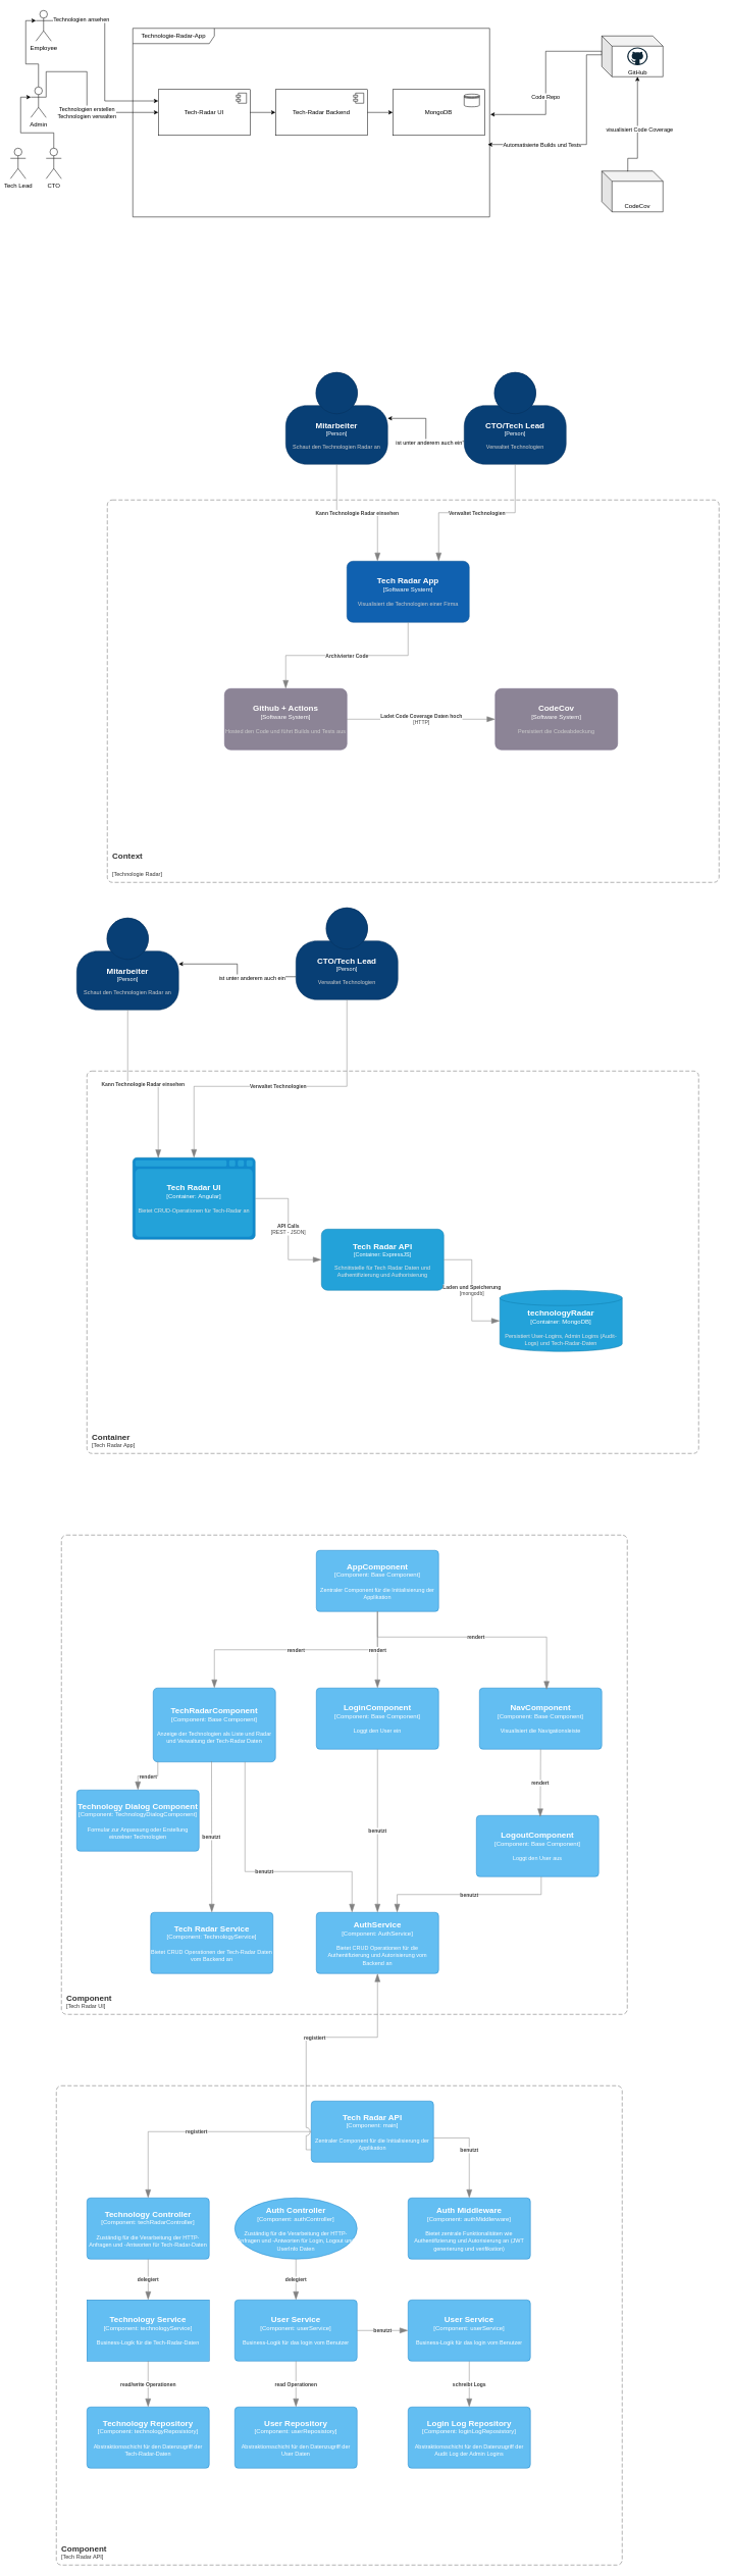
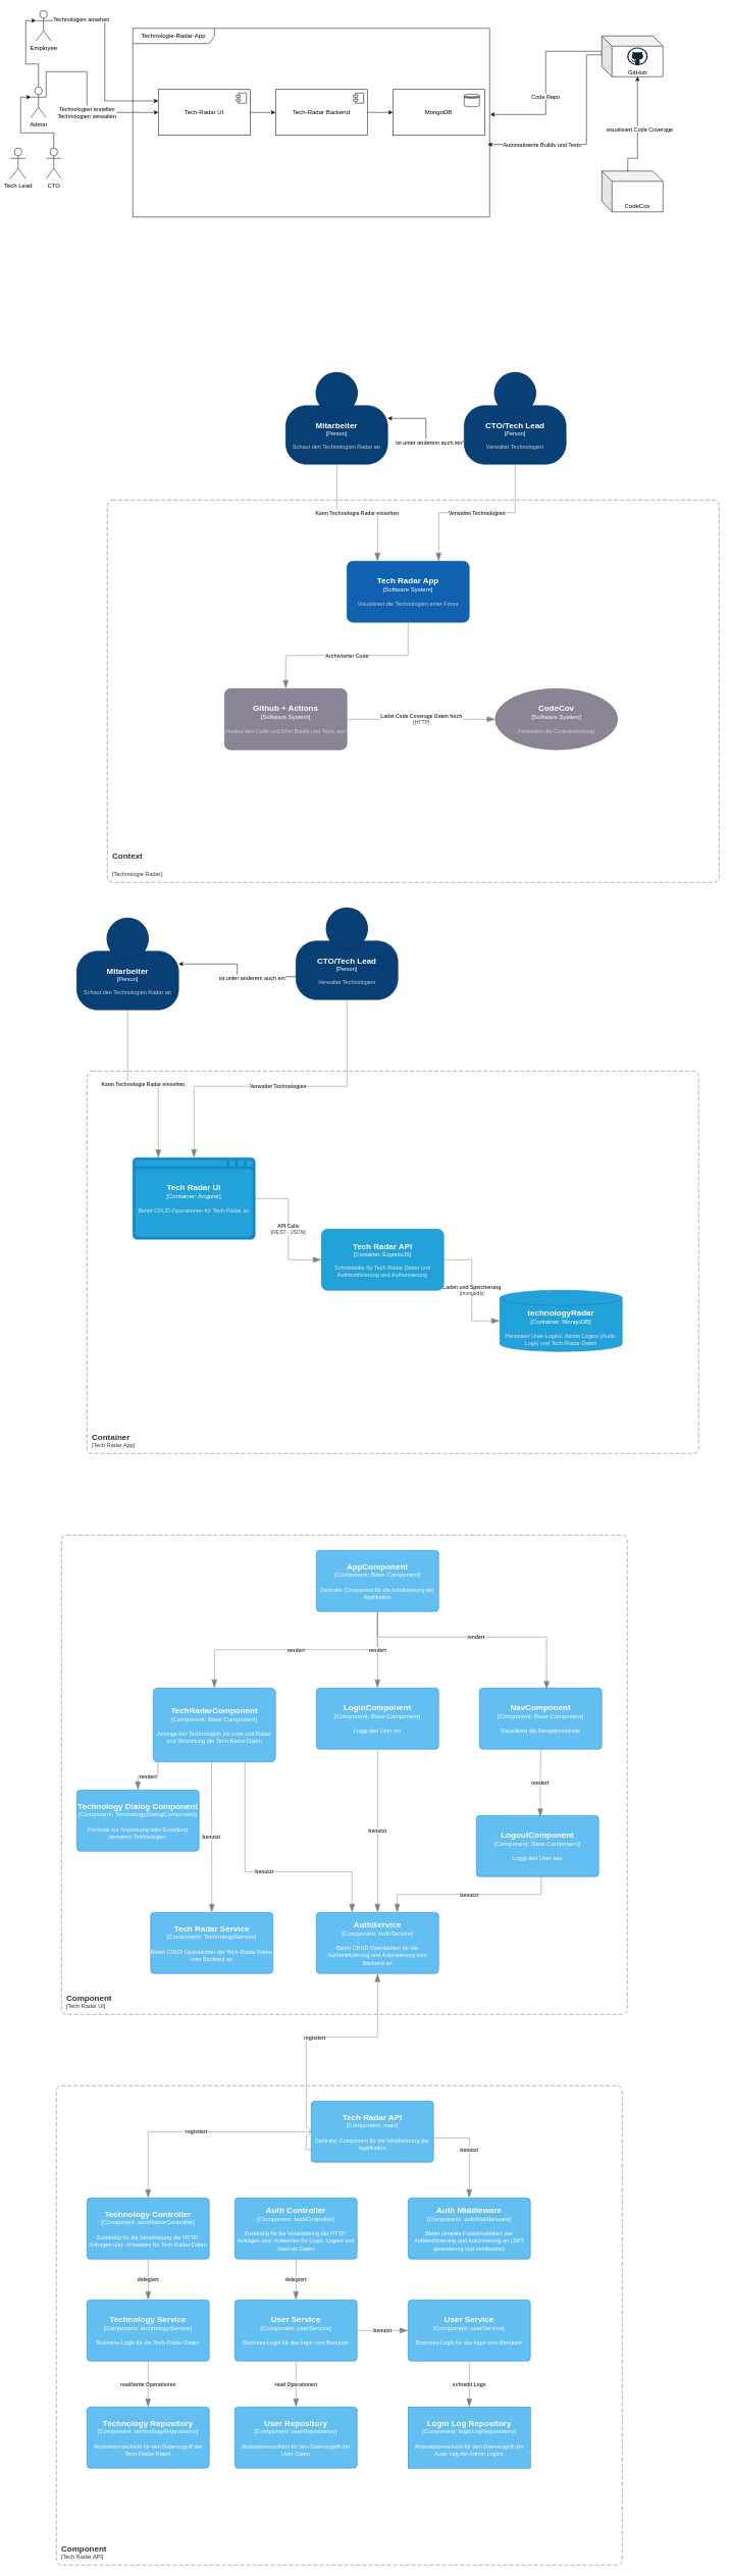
- <mxCell id="40" value="&lt;font style=&quot;font-size: 16px&quot;&gt;&lt;b&gt;CodeCov&#10;&lt;/b&gt;&lt;/font&gt;&lt;div&gt;[Software System]&lt;/div&gt;&lt;br&gt;&lt;div&gt;&lt;font style=&quot;font-size: 11px&quot;&gt;&lt;font color=&quot;#cccccc&quot;&gt;Persistiert die Codeabdeckung&lt;/font&gt;&lt;/div&gt;" style="rounded=1;whiteSpace=wrap;html=1;labelBackgroundColor=none;fillColor=#8C8496;fontColor=#ffffff;align=center;arcSize=10;strokeColor=#736782;metaEdit=1;resizable=0;points=[[0.25,0,0],[0.5,0,0],[0.75,0,0],[1,0.25,0],[1,0.5,0],[1,0.75,0],[0.75,1,0],[0.5,1,0],[0.25,1,0],[0,0.75,0],[0,0.5,0],[0,0.25,0]];" vertex="1" parent="1"><mxGeometry x="971" y="1350" width="240" height="120" as="geometry" /></mxCell>
+ <mxCell id="40" value="&lt;font style=&quot;font-size: 16px&quot;&gt;&lt;b&gt;CodeCov&#10;&lt;/b&gt;&lt;/font&gt;&lt;div&gt;[Software System]&lt;/div&gt;&lt;br&gt;&lt;div&gt;&lt;font style=&quot;font-size: 11px&quot;&gt;&lt;font color=&quot;#cccccc&quot;&gt;Persistiert die Codeabdeckung&lt;/font&gt;&lt;/div&gt;" style="ellipse;whiteSpace=wrap;html=1;labelBackgroundColor=none;fillColor=#8C8496;fontColor=#ffffff;align=center;arcSize=10;strokeColor=#736782;metaEdit=1;resizable=0;points=[[0.25,0,0],[0.5,0,0],[0.75,0,0],[1,0.25,0],[1,0.5,0],[1,0.75,0],[0.75,1,0],[0.5,1,0],[0.25,1,0],[0,0.75,0],[0,0.5,0],[0,0.25,0]];" vertex="1" parent="1"><mxGeometry x="971" y="1350" width="240" height="120" as="geometry" /></mxCell>
- <mxCell id="76" value="&lt;font style=&quot;font-size: 16px&quot;&gt;&lt;b&gt;Auth Controller&lt;/b&gt;&lt;/font&gt;&lt;div&gt;[Component: authController]&lt;/div&gt;&lt;br&gt;&lt;div&gt;&lt;font style=&quot;font-size: 11px&quot;&gt;Zuständig für die Verarbeitung der HTTP-Anfragen und -Antworten für Login, Logout und UserInfo Daten&lt;/font&gt;&lt;/div&gt;" style="ellipse;whiteSpace=wrap;html=1;labelBackgroundColor=none;fillColor=#63BEF2;fontColor=#ffffff;align=center;arcSize=6;strokeColor=#2086C9;metaEdit=1;resizable=0;points=[[0.25,0,0],[0.5,0,0],[0.75,0,0],[1,0.25,0],[1,0.5,0],[1,0.75,0],[0.75,1,0],[0.5,1,0],[0.25,1,0],[0,0.75,0],[0,0.5,0],[0,0.25,0]];" vertex="1" parent="1"><mxGeometry x="460" y="4310" width="240" height="120" as="geometry" /></mxCell>
+ <mxCell id="76" value="&lt;font style=&quot;font-size: 16px&quot;&gt;&lt;b&gt;Auth Controller&lt;/b&gt;&lt;/font&gt;&lt;div&gt;[Component: authController]&lt;/div&gt;&lt;br&gt;&lt;div&gt;&lt;font style=&quot;font-size: 11px&quot;&gt;Zuständig für die Verarbeitung der HTTP-Anfragen und -Antworten für Login, Logout und UserInfo Daten&lt;/font&gt;&lt;/div&gt;" style="rounded=1;whiteSpace=wrap;html=1;labelBackgroundColor=none;fillColor=#63BEF2;fontColor=#ffffff;align=center;arcSize=6;strokeColor=#2086C9;metaEdit=1;resizable=0;points=[[0.25,0,0],[0.5,0,0],[0.75,0,0],[1,0.25,0],[1,0.5,0],[1,0.75,0],[0.75,1,0],[0.5,1,0],[0.25,1,0],[0,0.75,0],[0,0.5,0],[0,0.25,0]];" vertex="1" parent="1"><mxGeometry x="460" y="4310" width="240" height="120" as="geometry" /></mxCell>
- <mxCell id="77" value="&lt;font style=&quot;font-size: 16px&quot;&gt;&lt;b&gt;Technology Service&lt;/b&gt;&lt;/font&gt;&lt;div&gt;[Component: technologyService]&lt;/div&gt;&lt;br&gt;&lt;div&gt;&lt;font style=&quot;font-size: 11px&quot;&gt;Business-Logik für die Tech-Radar-Daten&lt;/font&gt;&lt;/div&gt;" style="whiteSpace=wrap;html=1;labelBackgroundColor=none;fillColor=#63BEF2;fontColor=#ffffff;align=center;arcSize=6;strokeColor=#2086C9;metaEdit=1;resizable=0;points=[[0.25,0,0],[0.5,0,0],[0.75,0,0],[1,0.25,0],[1,0.5,0],[1,0.75,0],[0.75,1,0],[0.5,1,0],[0.25,1,0],[0,0.75,0],[0,0.5,0],[0,0.25,0]];rounded=0;" vertex="1" parent="1"><mxGeometry x="170" y="4510" width="240" height="120" as="geometry" /></mxCell>
+ <mxCell id="77" value="&lt;font style=&quot;font-size: 16px&quot;&gt;&lt;b&gt;Technology Service&lt;/b&gt;&lt;/font&gt;&lt;div&gt;[Component: technologyService]&lt;/div&gt;&lt;br&gt;&lt;div&gt;&lt;font style=&quot;font-size: 11px&quot;&gt;Business-Logik für die Tech-Radar-Daten&lt;/font&gt;&lt;/div&gt;" style="rounded=1;whiteSpace=wrap;html=1;labelBackgroundColor=none;fillColor=#63BEF2;fontColor=#ffffff;align=center;arcSize=6;strokeColor=#2086C9;metaEdit=1;resizable=0;points=[[0.25,0,0],[0.5,0,0],[0.75,0,0],[1,0.25,0],[1,0.5,0],[1,0.75,0],[0.75,1,0],[0.5,1,0],[0.25,1,0],[0,0.75,0],[0,0.5,0],[0,0.25,0]];" vertex="1" parent="1"><mxGeometry x="170" y="4510" width="240" height="120" as="geometry" /></mxCell>
- <mxCell id="81" value="&lt;font style=&quot;font-size: 16px&quot;&gt;&lt;b&gt;Login Log Repository&lt;/b&gt;&lt;/font&gt;&lt;div&gt;[Component: loginLogReposistory]&lt;/div&gt;&lt;br&gt;&lt;div&gt;&lt;font style=&quot;font-size: 11px&quot;&gt;Abstraktionsschicht für den Datenzugriff der Audit Log der Admin Logins&lt;/font&gt;&lt;/div&gt;" style="rounded=1;whiteSpace=wrap;html=1;labelBackgroundColor=none;fillColor=#63BEF2;fontColor=#ffffff;align=center;arcSize=6;strokeColor=#2086C9;metaEdit=1;resizable=0;points=[[0.25,0,0],[0.5,0,0],[0.75,0,0],[1,0.25,0],[1,0.5,0],[1,0.75,0],[0.75,1,0],[0.5,1,0],[0.25,1,0],[0,0.75,0],[0,0.5,0],[0,0.25,0]];" vertex="1" parent="1"><mxGeometry x="800" y="4720" width="240" height="120" as="geometry" /></mxCell>
+ <mxCell id="81" value="&lt;font style=&quot;font-size: 16px&quot;&gt;&lt;b&gt;Login Log Repository&lt;/b&gt;&lt;/font&gt;&lt;div&gt;[Component: loginLogReposistory]&lt;/div&gt;&lt;br&gt;&lt;div&gt;&lt;font style=&quot;font-size: 11px&quot;&gt;Abstraktionsschicht für den Datenzugriff der Audit Log der Admin Logins&lt;/font&gt;&lt;/div&gt;" style="whiteSpace=wrap;html=1;labelBackgroundColor=none;fillColor=#63BEF2;fontColor=#ffffff;align=center;arcSize=6;strokeColor=#2086C9;metaEdit=1;resizable=0;points=[[0.25,0,0],[0.5,0,0],[0.75,0,0],[1,0.25,0],[1,0.5,0],[1,0.75,0],[0.75,1,0],[0.5,1,0],[0.25,1,0],[0,0.75,0],[0,0.5,0],[0,0.25,0]];rounded=0;" vertex="1" parent="1"><mxGeometry x="800" y="4720" width="240" height="120" as="geometry" /></mxCell>
